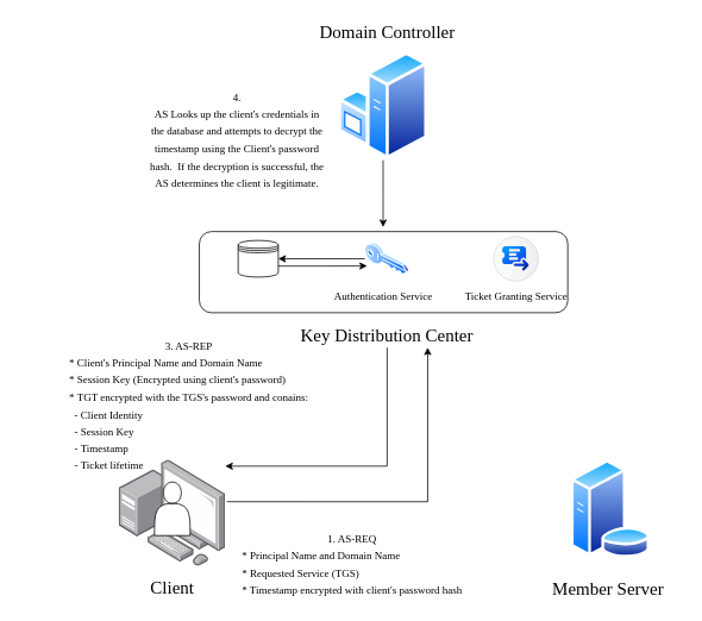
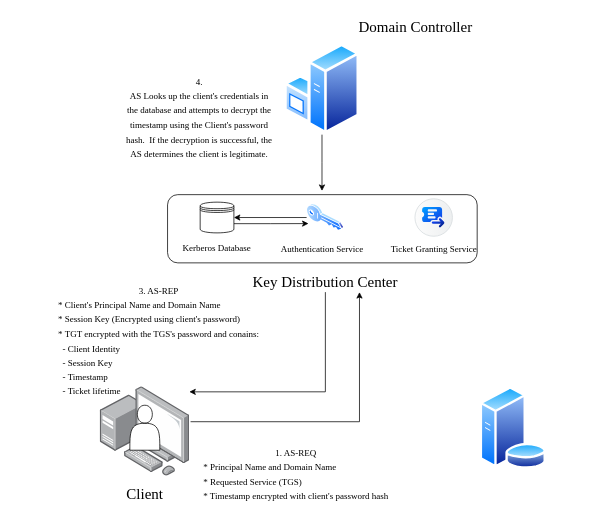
- <mxCell id="10" value="&lt;font face=&quot;Lucida Console&quot;&gt;Domain Controller&lt;/font&gt;" style="text;strokeColor=none;align=center;fillColor=none;html=1;verticalAlign=middle;whiteSpace=wrap;rounded=0;fontSize=20;" vertex="1" parent="1"><mxGeometry x="311.5" y="20" width="244" height="30" as="geometry" /></mxCell>
+ <mxCell id="10" value="&lt;font face=&quot;Lucida Console&quot;&gt;Domain Controller&lt;/font&gt;" style="text;strokeColor=none;align=center;fillColor=none;html=1;verticalAlign=middle;whiteSpace=wrap;rounded=0;fontSize=20;" vertex="1" parent="1"><mxGeometry x="431.5" y="20" width="244" height="30" as="geometry" /></mxCell>
+ <mxCell id="14" value="&lt;font style=&quot;font-size: 12px;&quot; face=&quot;Lucida Console&quot;&gt;Kerberos Database&lt;/font&gt;" style="text;strokeColor=none;align=center;fillColor=none;html=1;verticalAlign=middle;whiteSpace=wrap;rounded=0;fontSize=16;" vertex="1" parent="1"><mxGeometry x="233.85" y="313" width="110.3" height="30" as="geometry" /></mxCell>
- <mxCell id="8" value="&lt;font face=&quot;Lucida Console&quot;&gt;Member Server&lt;/font&gt;" style="text;strokeColor=none;align=center;fillColor=none;html=1;verticalAlign=middle;whiteSpace=wrap;rounded=0;fontSize=20;" vertex="1" parent="1"><mxGeometry x="598" y="644" width="167" height="30" as="geometry" /></mxCell>
